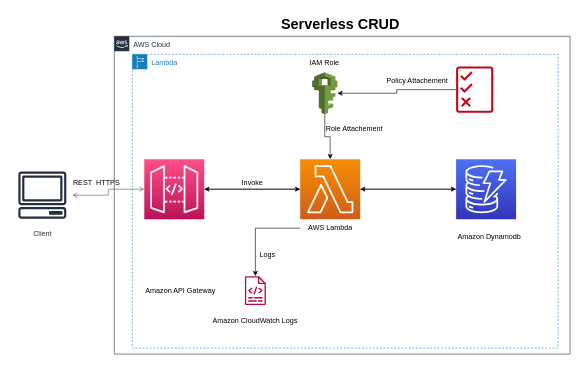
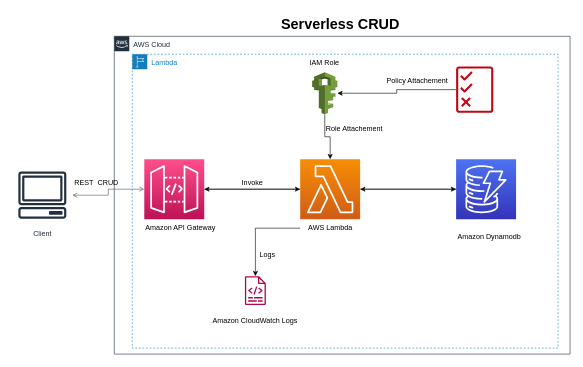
- <mxCell id="28" value="REST&amp;nbsp; HTTPS" style="text;html=1;align=center;verticalAlign=middle;resizable=0;points=[];autosize=1;strokeColor=none;fillColor=none;" vertex="1" parent="1"><mxGeometry x="110" y="290" width="100" height="30" as="geometry" /></mxCell>
+ <mxCell id="28" value="REST&amp;nbsp; CRUD" style="text;html=1;align=center;verticalAlign=middle;resizable=0;points=[];autosize=1;strokeColor=none;fillColor=none;" vertex="1" parent="1"><mxGeometry x="110" y="290" width="100" height="30" as="geometry" /></mxCell>
- <mxCell id="17" value="Amazon API Gateway" style="text;html=1;align=center;verticalAlign=middle;resizable=0;points=[];autosize=1;strokeColor=none;fillColor=none;strokeWidth=1;shadow=0;" vertex="1" parent="5"><mxGeometry x="10" y="380" width="140" height="30" as="geometry" /></mxCell>
+ <mxCell id="17" value="Amazon API Gateway" style="text;html=1;align=center;verticalAlign=middle;resizable=0;points=[];autosize=1;strokeColor=none;fillColor=none;strokeWidth=1;shadow=0;" vertex="1" parent="5"><mxGeometry x="10" y="275" width="140" height="30" as="geometry" /></mxCell>
